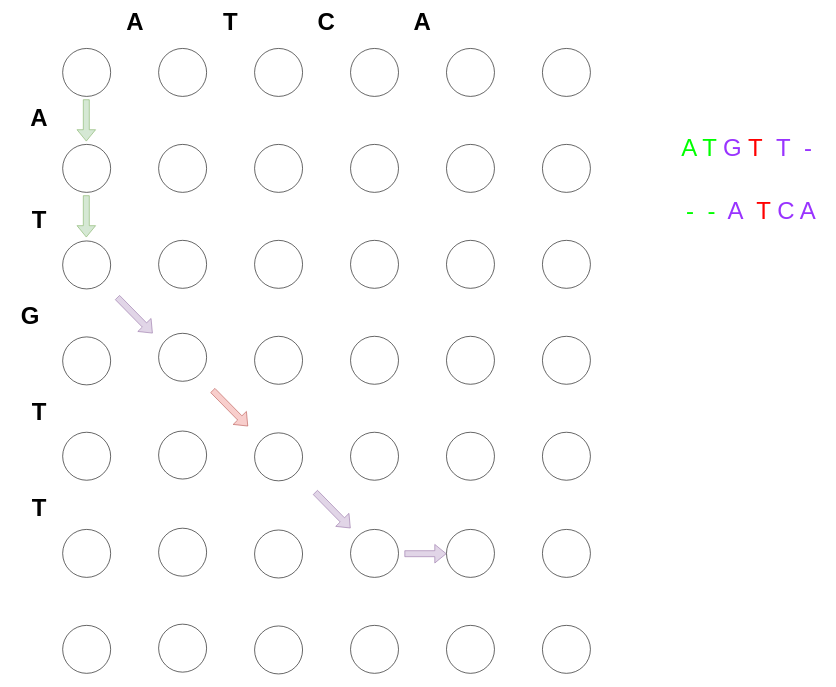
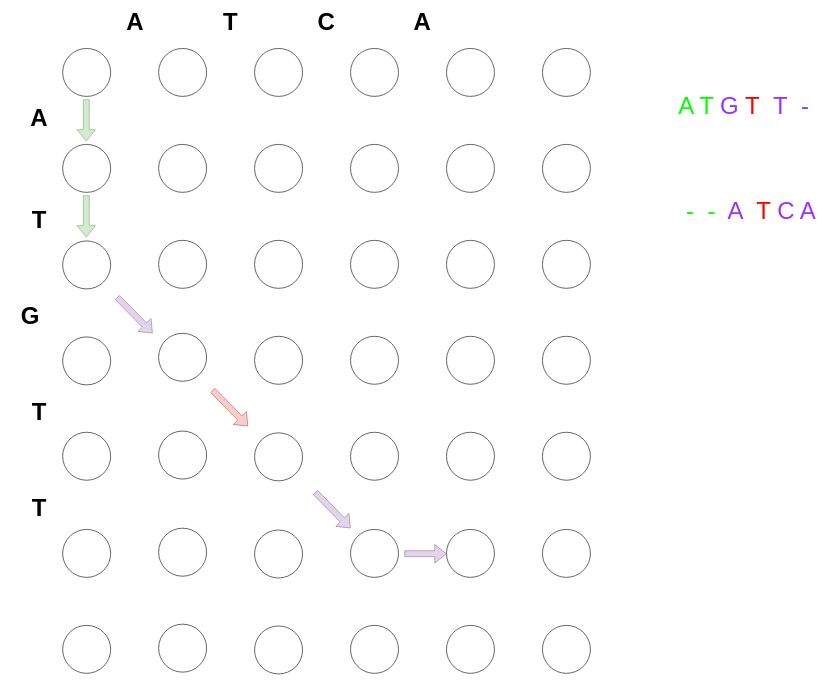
- <mxCell id="46" value="&lt;font color=&quot;#00ff00&quot;&gt;A&lt;/font&gt; &lt;font color=&quot;#00ff00&quot;&gt;T&lt;/font&gt; &lt;font color=&quot;#9933ff&quot;&gt;G&lt;/font&gt; &lt;font color=&quot;#ff0000&quot;&gt;T&lt;/font&gt;&amp;nbsp;&amp;nbsp;&lt;font color=&quot;#9933ff&quot;&gt;T&amp;nbsp; -&lt;/font&gt;" style="text;html=1;align=left;verticalAlign=middle;resizable=0;points=[];autosize=1;strokeColor=none;fillColor=none;fontSize=40;" parent="1" vertex="1"><mxGeometry x="1134" y="220" width="230" height="50" as="geometry" /></mxCell>
+ <mxCell id="46" value="&lt;font color=&quot;#00ff00&quot;&gt;A&lt;/font&gt; &lt;font color=&quot;#00ff00&quot;&gt;T&lt;/font&gt; &lt;font color=&quot;#9933ff&quot;&gt;G&lt;/font&gt; &lt;font color=&quot;#ff0000&quot;&gt;T&lt;/font&gt;&amp;nbsp;&amp;nbsp;&lt;font color=&quot;#9933ff&quot;&gt;T&amp;nbsp; -&lt;/font&gt;" style="text;html=1;align=left;verticalAlign=middle;resizable=0;points=[];autosize=1;strokeColor=none;fillColor=none;fontSize=40;" parent="1" vertex="1"><mxGeometry x="1129" y="150" width="230" height="50" as="geometry" /></mxCell>
